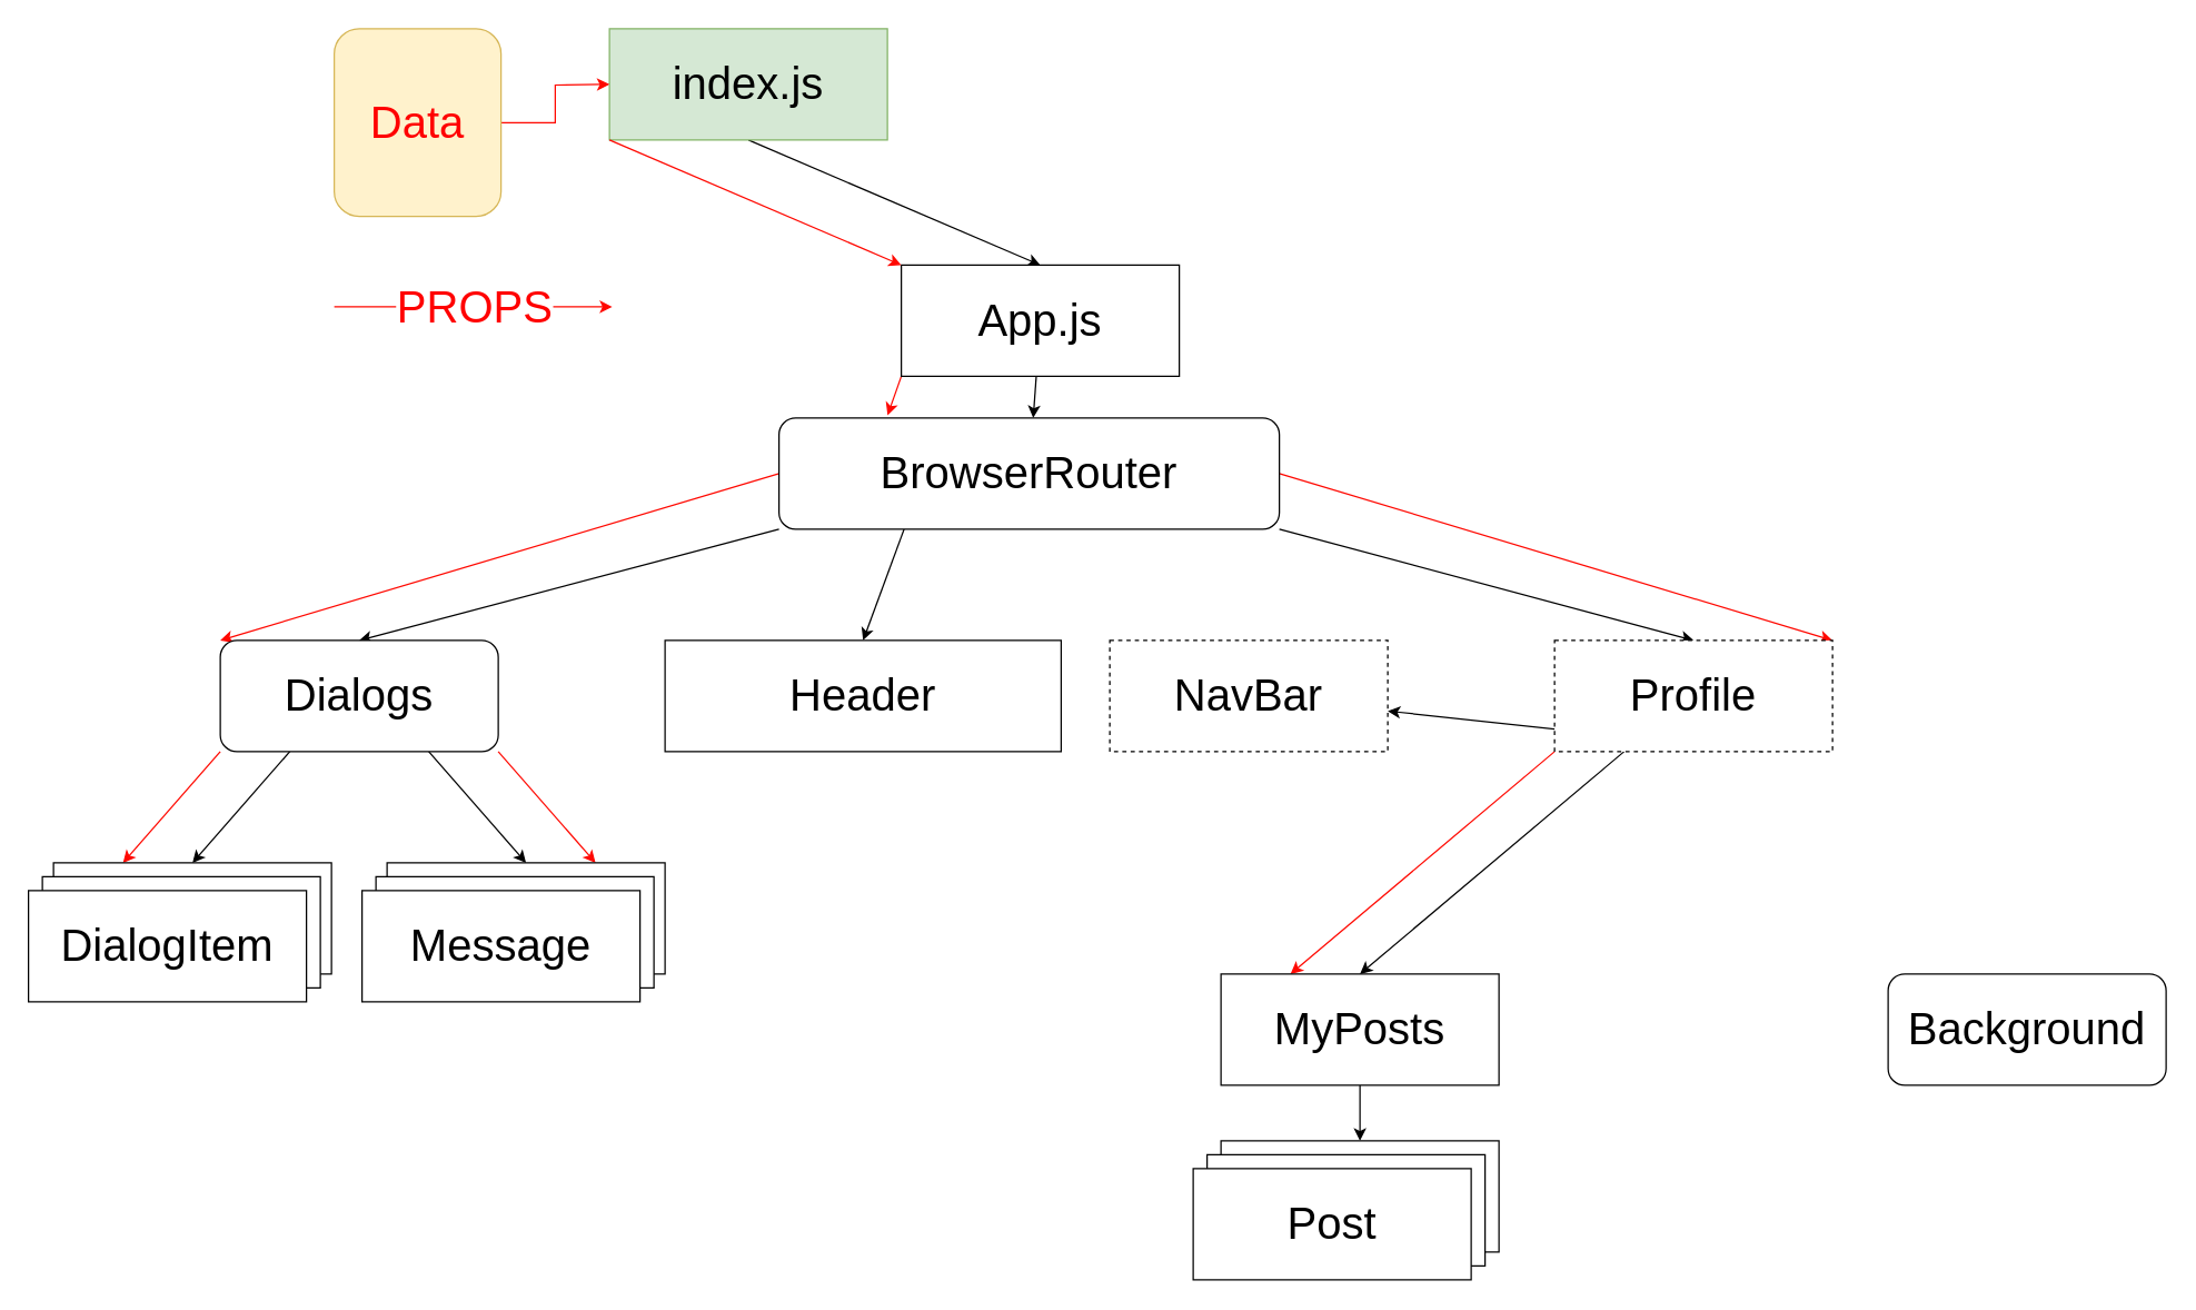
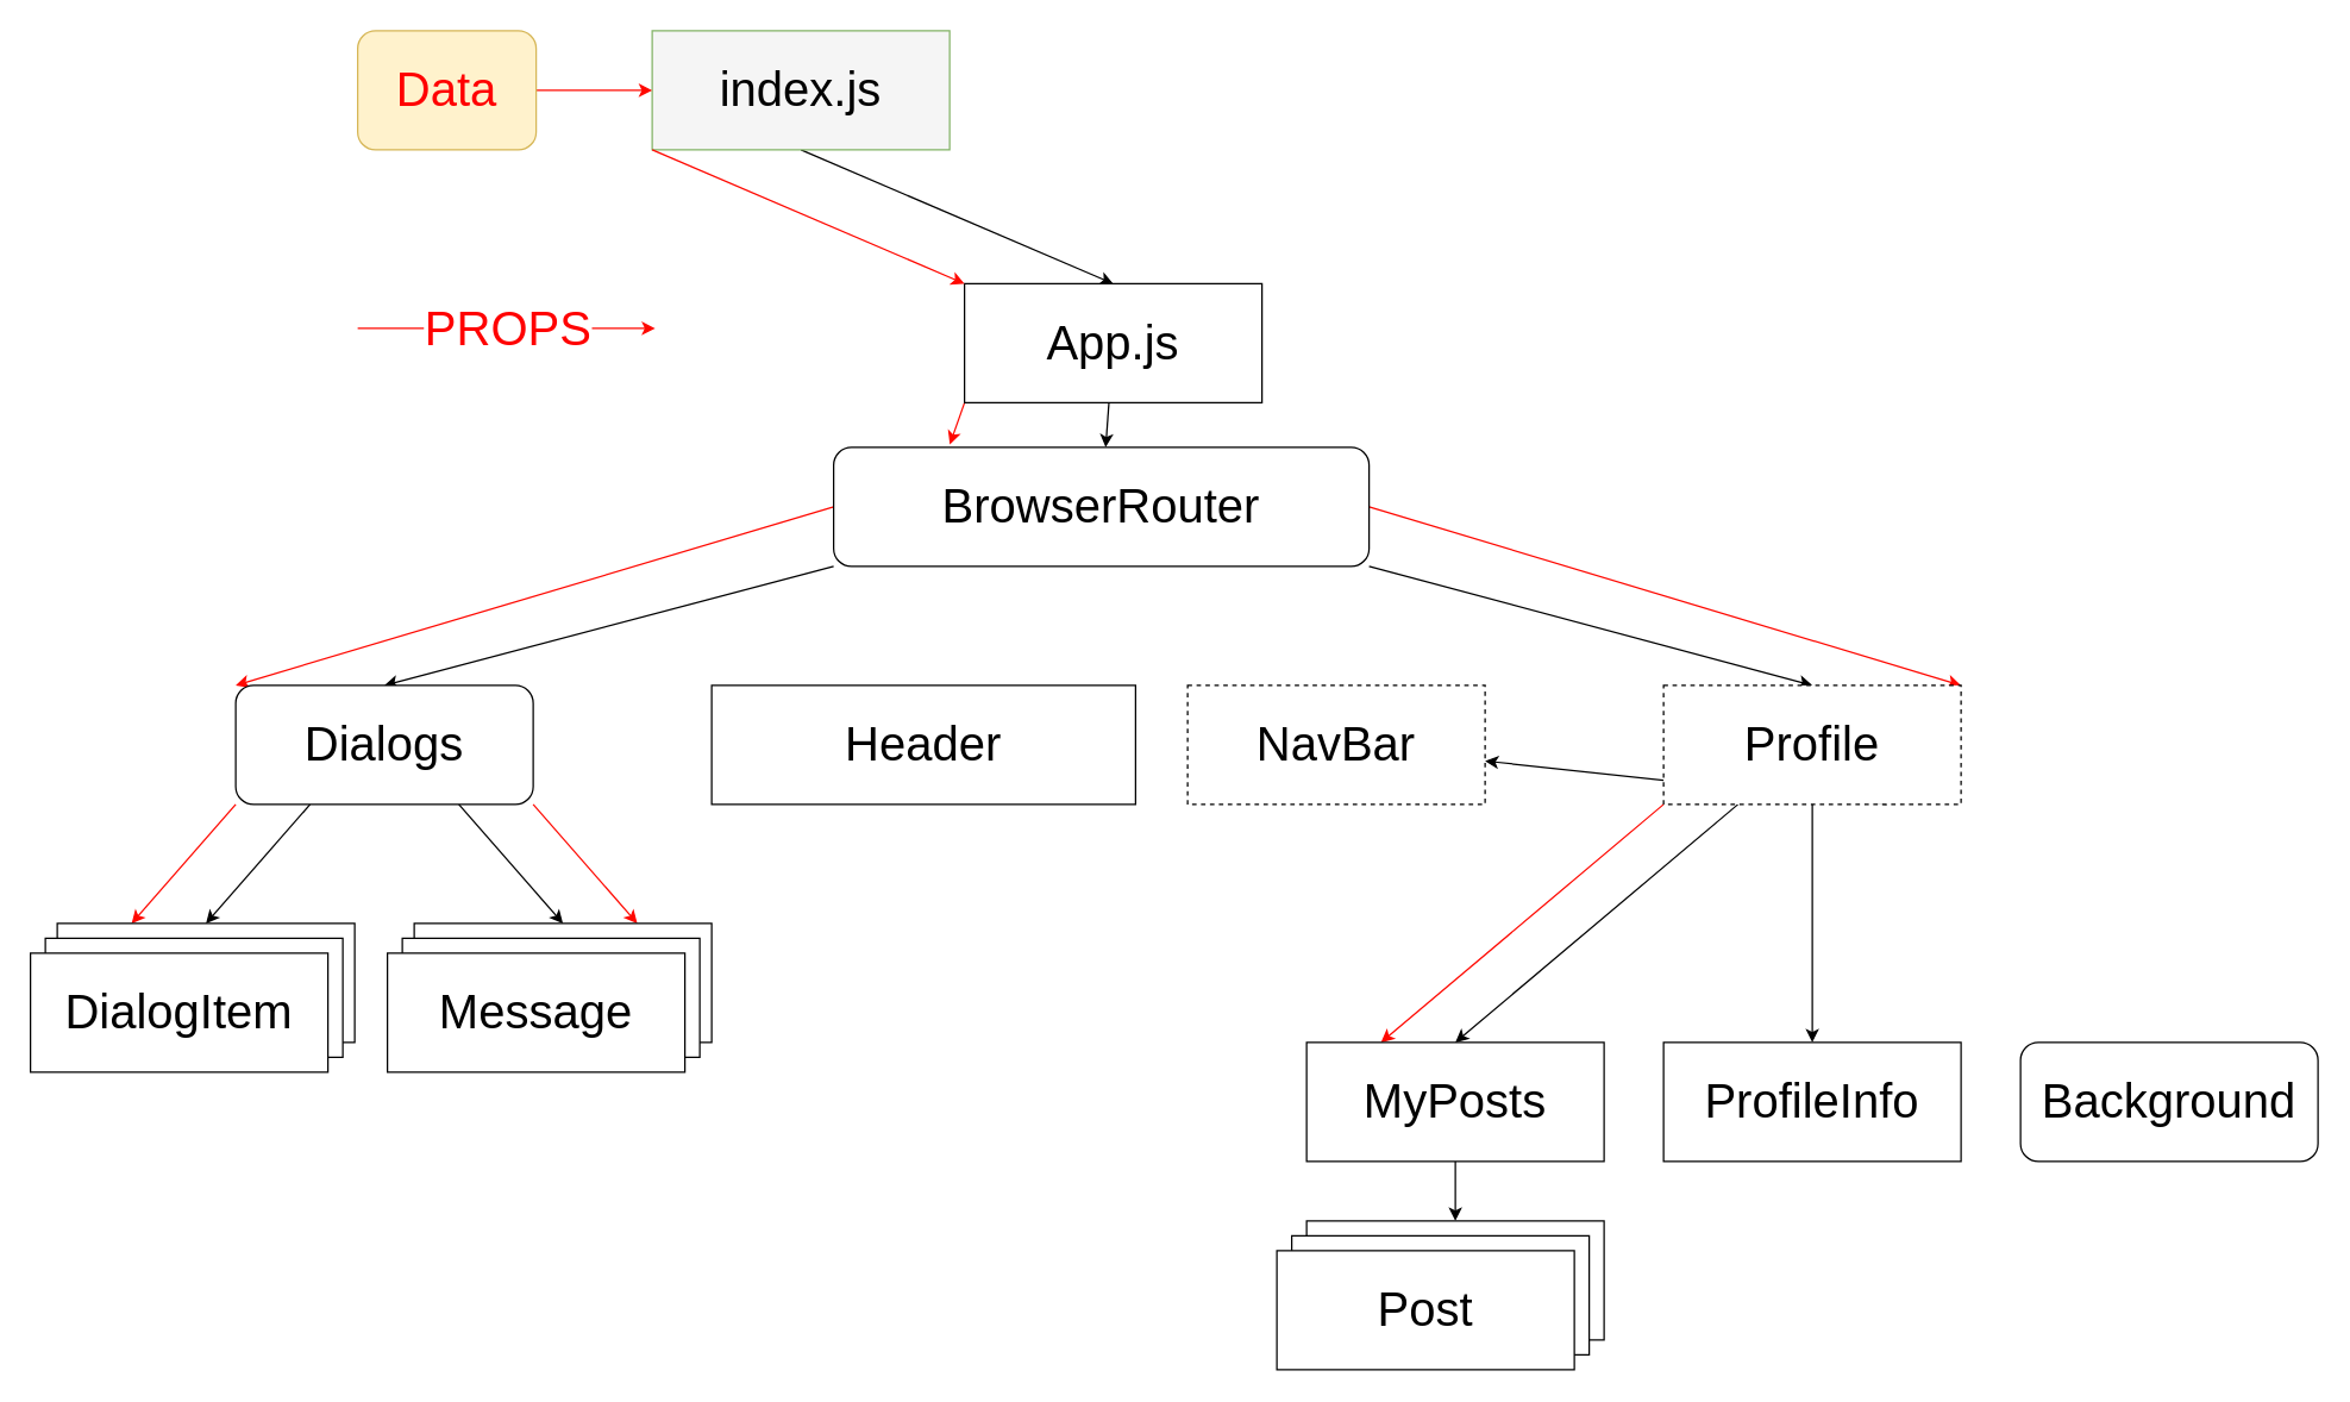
- <mxCell id="3" value="index.js" style="rounded=0;whiteSpace=wrap;html=1;fontSize=32;fillColor=#d5e8d4;strokeColor=#82b366;" parent="1" vertex="1"><mxGeometry x="438" y="20" width="200" height="80" as="geometry" /></mxCell>
+ <mxCell id="3" value="index.js" style="rounded=0;whiteSpace=wrap;html=1;fontSize=32;fillColor=#f5f5f5;strokeColor=#82b366;" parent="1" vertex="1"><mxGeometry x="438" y="20" width="200" height="80" as="geometry" /></mxCell>
- <mxCell id="39" value="Data" style="rounded=1;whiteSpace=wrap;html=1;fontSize=32;fillColor=#fff2cc;strokeColor=#d6b656;fontColor=#FF0000;" vertex="1" parent="1"><mxGeometry x="240" y="20" width="120" height="135" as="geometry" /></mxCell>
+ <mxCell id="39" value="Data" style="rounded=1;whiteSpace=wrap;html=1;fontSize=32;fillColor=#fff2cc;strokeColor=#d6b656;fontColor=#FF0000;" vertex="1" parent="1"><mxGeometry x="240" y="20" width="120" height="80" as="geometry" /></mxCell>
- <mxCell id="4" style="edgeStyle=none;rounded=0;orthogonalLoop=1;jettySize=auto;html=1;exitX=0.25;exitY=1;exitDx=0;exitDy=0;entryX=0.5;entryY=0;entryDx=0;entryDy=0;fontSize=32;" parent="1" source="9" target="24" edge="1"><mxGeometry relative="1" as="geometry" /></mxCell>
+ <mxCell id="15" style="edgeStyle=none;rounded=0;orthogonalLoop=1;jettySize=auto;html=1;exitX=0.5;exitY=1;exitDx=0;exitDy=0;entryX=0.5;entryY=0;entryDx=0;entryDy=0;fontSize=32;" parent="1" source="18" target="28" edge="1"><mxGeometry relative="1" as="geometry" /></mxCell>
+ <mxCell id="28" value="ProfileInfo" style="rounded=0;whiteSpace=wrap;html=1;fontSize=32;" parent="1" vertex="1"><mxGeometry x="1118" y="700" width="200" height="80" as="geometry" /></mxCell>
